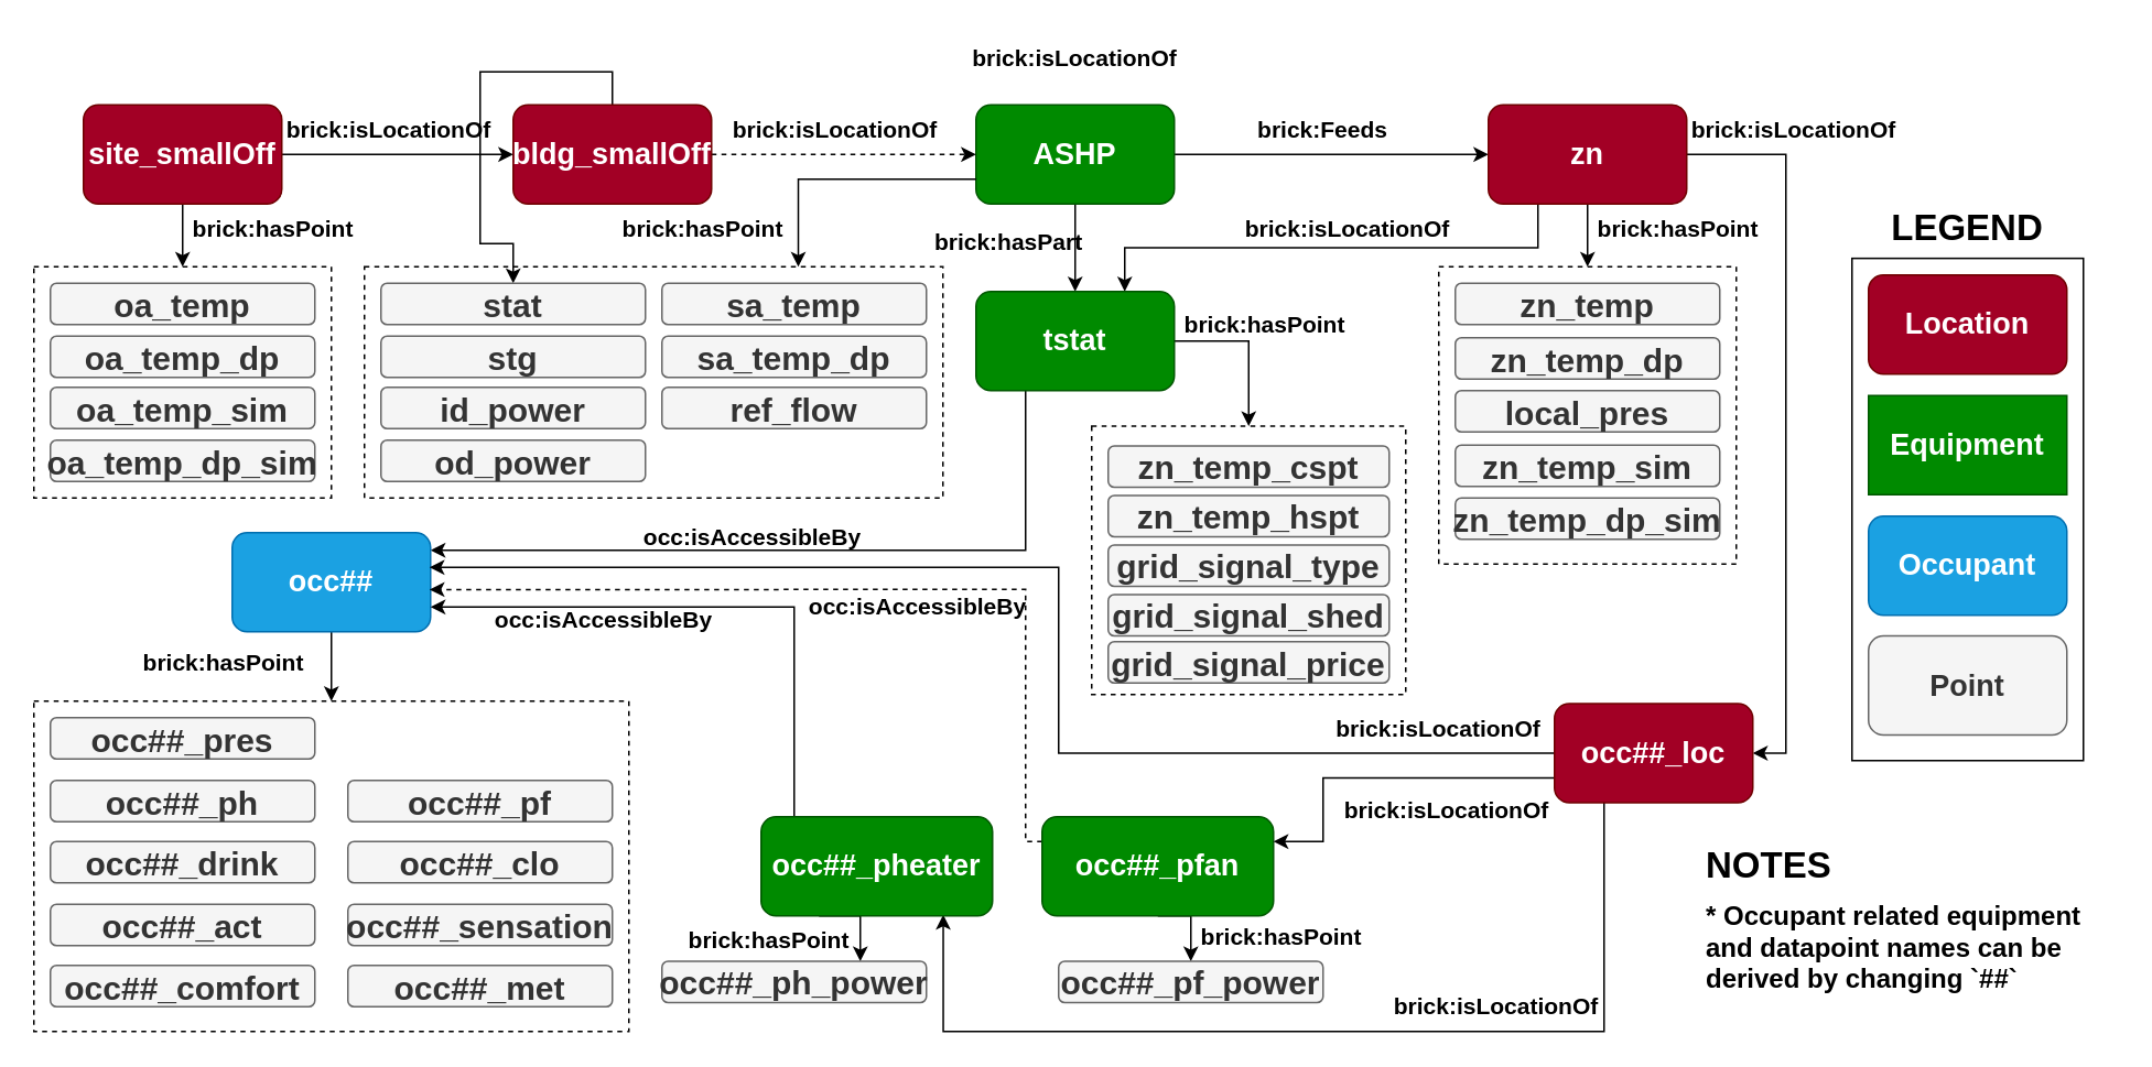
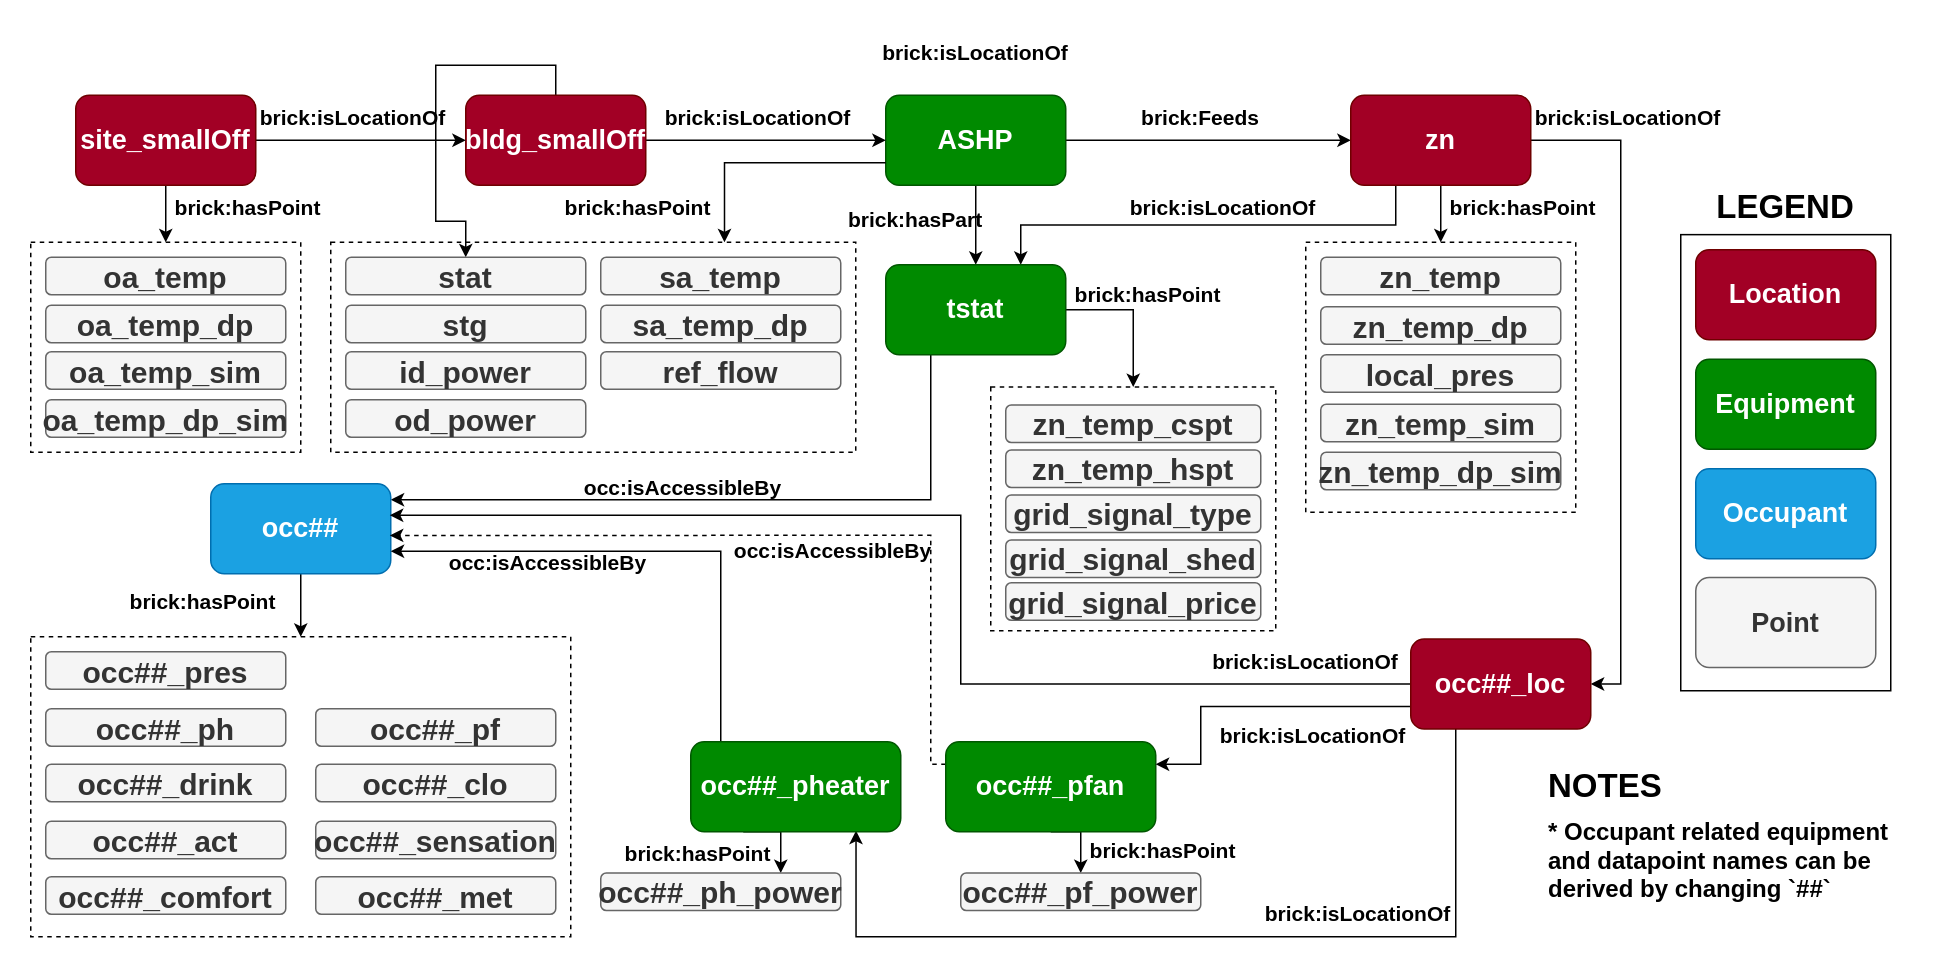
- <mxCell id="15" style="edgeStyle=orthogonalEdgeStyle;rounded=0;orthogonalLoop=1;jettySize=auto;html=1;exitX=1;exitY=0.5;exitDx=0;exitDy=0;entryX=0;entryY=0.5;entryDx=0;entryDy=0;fontStyle=1;dashed=1;" parent="1" source="18" target="9" edge="1"><mxGeometry relative="1" as="geometry" /></mxCell>
+ <mxCell id="15" style="edgeStyle=orthogonalEdgeStyle;rounded=0;orthogonalLoop=1;jettySize=auto;html=1;exitX=1;exitY=0.5;exitDx=0;exitDy=0;entryX=0;entryY=0.5;entryDx=0;entryDy=0;fontStyle=1" parent="1" source="18" target="9" edge="1"><mxGeometry relative="1" as="geometry" /></mxCell>
- <mxCell id="87" value="&lt;font style=&quot;font-size: 18px;&quot;&gt;Equipment&lt;/font&gt;" style="whiteSpace=wrap;html=1;fillColor=#008a00;strokeColor=#005700;fontColor=#ffffff;fontStyle=1;flipV=1;rounded=0;" parent="1" vertex="1"><mxGeometry x="1130" y="239" width="120" height="60" as="geometry" /></mxCell>
+ <mxCell id="87" value="&lt;font style=&quot;font-size: 18px;&quot;&gt;Equipment&lt;/font&gt;" style="rounded=1;whiteSpace=wrap;html=1;fillColor=#008a00;strokeColor=#005700;fontColor=#ffffff;fontStyle=1;flipV=1;" parent="1" vertex="1"><mxGeometry x="1130" y="239" width="120" height="60" as="geometry" /></mxCell>
